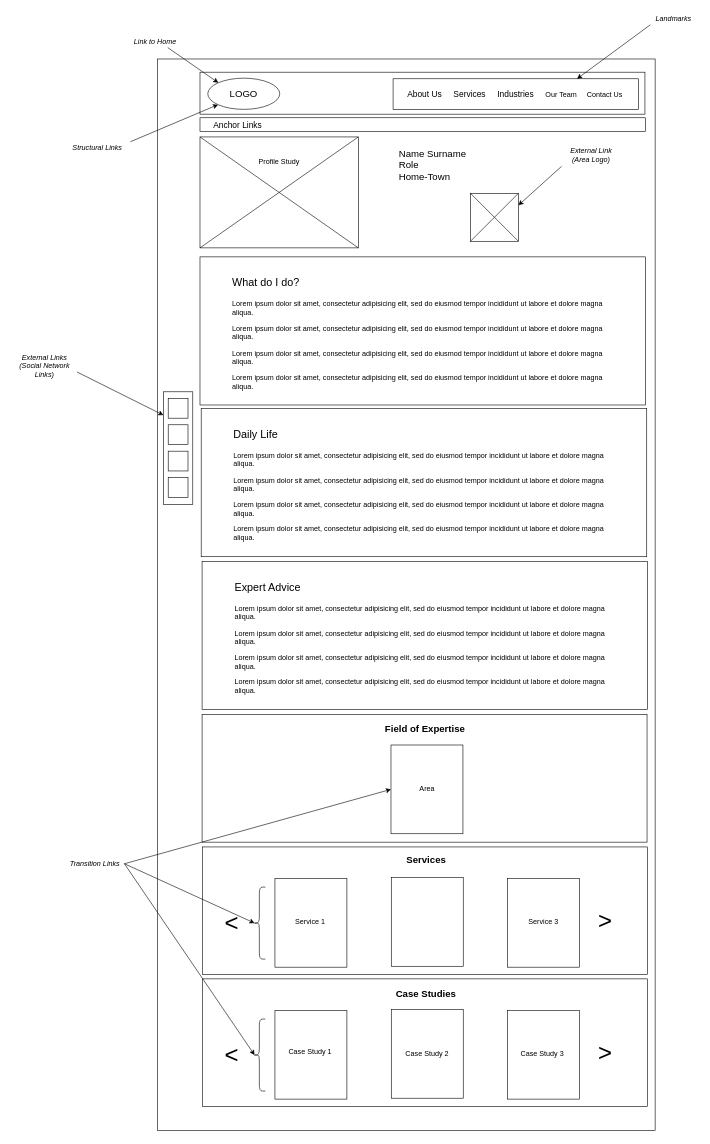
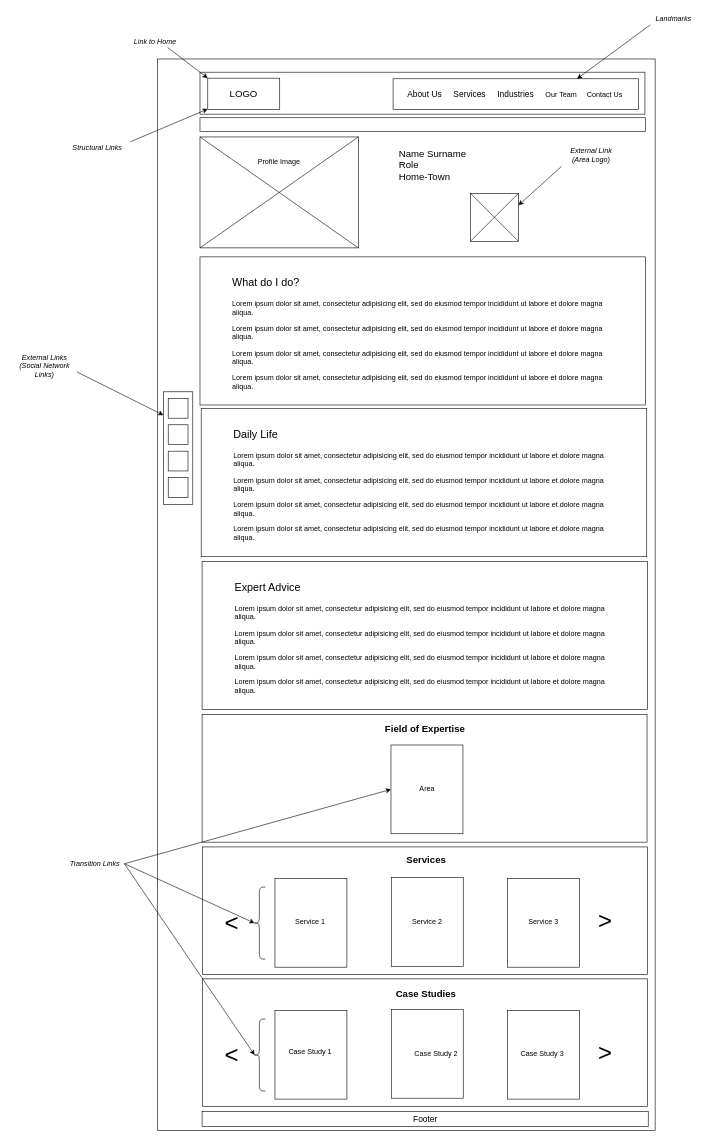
- <mxCell id="4" value="&lt;font style=&quot;font-size: 16px&quot;&gt;LOGO&lt;/font&gt;" style="ellipse;whiteSpace=wrap;html=1;fillColor=none;" vertex="1" parent="1"><mxGeometry x="346" y="129" width="120" height="52" as="geometry" /></mxCell>
+ <mxCell id="4" value="&lt;font style=&quot;font-size: 16px&quot;&gt;LOGO&lt;/font&gt;" style="rounded=0;whiteSpace=wrap;html=1;fillColor=none;" vertex="1" parent="1"><mxGeometry x="346" y="129" width="120" height="52" as="geometry" /></mxCell>
- <mxCell id="12" value="&lt;font style=&quot;font-size: 14px&quot;&gt;Anchor Links&lt;/font&gt;" style="text;html=1;strokeColor=none;fillColor=none;align=center;verticalAlign=middle;whiteSpace=wrap;rounded=0;" vertex="1" parent="1"><mxGeometry x="346" y="198.5" width="100" height="16" as="geometry" /></mxCell>
- <mxCell id="18" value="Profile Study" style="text;html=1;strokeColor=none;fillColor=none;align=center;verticalAlign=middle;whiteSpace=wrap;rounded=0;" vertex="1" parent="1"><mxGeometry x="403" y="258" width="124" height="20" as="geometry" /></mxCell>
+ <mxCell id="18" value="Profile Image" style="text;html=1;strokeColor=none;fillColor=none;align=center;verticalAlign=middle;whiteSpace=wrap;rounded=0;" vertex="1" parent="1"><mxGeometry x="403" y="258" width="124" height="20" as="geometry" /></mxCell>
+ <mxCell id="43" value="Service 2" style="text;html=1;strokeColor=none;fillColor=none;align=center;verticalAlign=middle;whiteSpace=wrap;rounded=0;" vertex="1" parent="1"><mxGeometry x="679" y="1526" width="66" height="20" as="geometry" /></mxCell>
- <mxCell id="54" value="Case Study 2" style="text;html=1;strokeColor=none;fillColor=none;align=center;verticalAlign=middle;whiteSpace=wrap;rounded=0;" vertex="1" parent="1"><mxGeometry x="674" y="1746" width="76" height="20" as="geometry" /></mxCell>
+ <mxCell id="54" value="Case Study 2" style="text;html=1;strokeColor=none;fillColor=none;align=center;verticalAlign=middle;whiteSpace=wrap;rounded=0;" vertex="1" parent="1"><mxGeometry x="689" y="1746" width="76" height="20" as="geometry" /></mxCell>
+ <mxCell id="24" value="&lt;font style=&quot;font-size: 14px&quot;&gt;Footer&lt;/font&gt;" style="rounded=0;whiteSpace=wrap;html=1;strokeColor=#000000;fillColor=none;" vertex="1" parent="1"><mxGeometry x="336.5" y="1852" width="744" height="25" as="geometry" /></mxCell>
